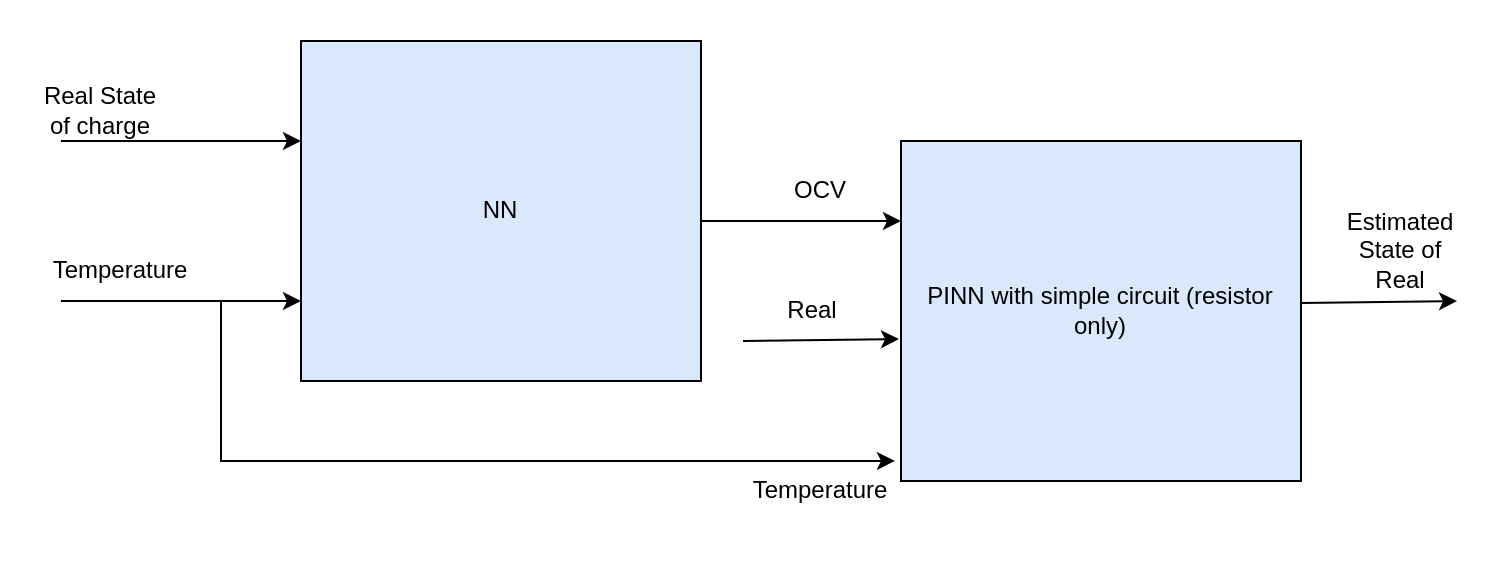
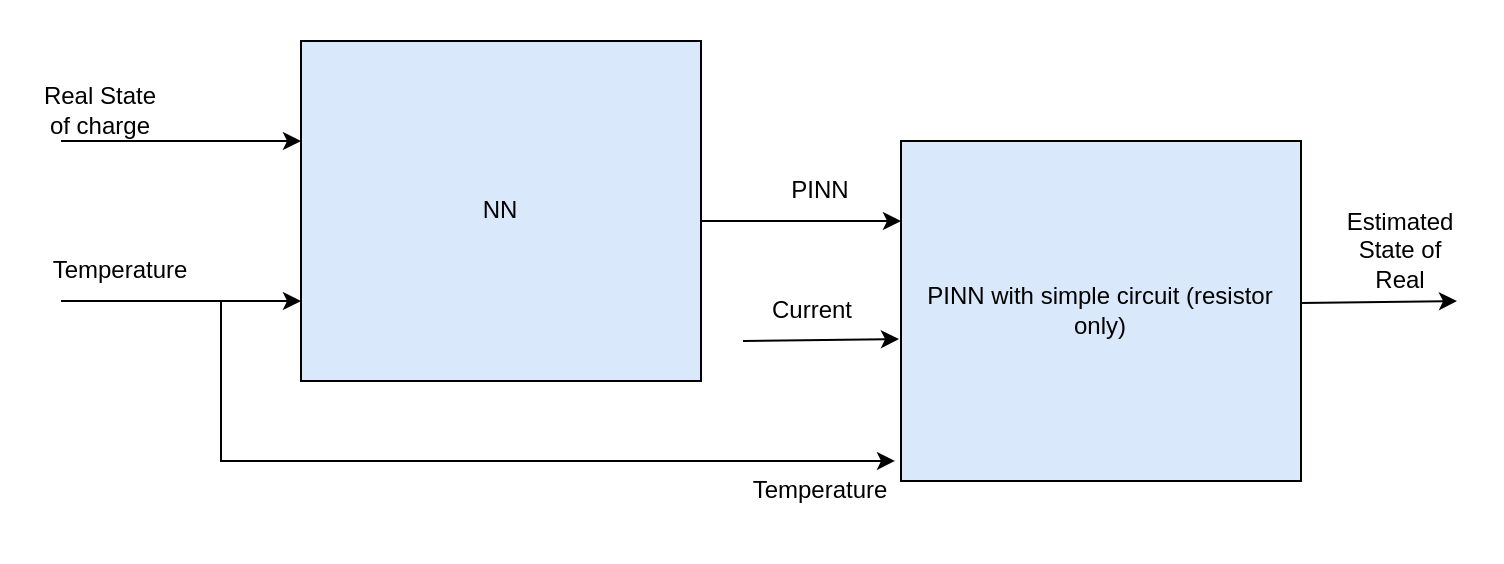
- <mxCell id="11" value="OCV" style="text;html=1;strokeColor=none;fillColor=none;align=center;verticalAlign=middle;whiteSpace=wrap;rounded=0;" vertex="1" parent="1"><mxGeometry x="380" y="80" width="60" height="30" as="geometry" /></mxCell>
+ <mxCell id="11" value="PINN" style="text;html=1;strokeColor=none;fillColor=none;align=center;verticalAlign=middle;whiteSpace=wrap;rounded=0;" vertex="1" parent="1"><mxGeometry x="380" y="80" width="60" height="30" as="geometry" /></mxCell>
- <mxCell id="13" value="Real" style="text;html=1;strokeColor=none;fillColor=none;align=center;verticalAlign=middle;whiteSpace=wrap;rounded=0;" vertex="1" parent="1"><mxGeometry x="376" y="139.97" width="60" height="30" as="geometry" /></mxCell>
+ <mxCell id="13" value="Current" style="text;html=1;strokeColor=none;fillColor=none;align=center;verticalAlign=middle;whiteSpace=wrap;rounded=0;" vertex="1" parent="1"><mxGeometry x="376" y="139.97" width="60" height="30" as="geometry" /></mxCell>
